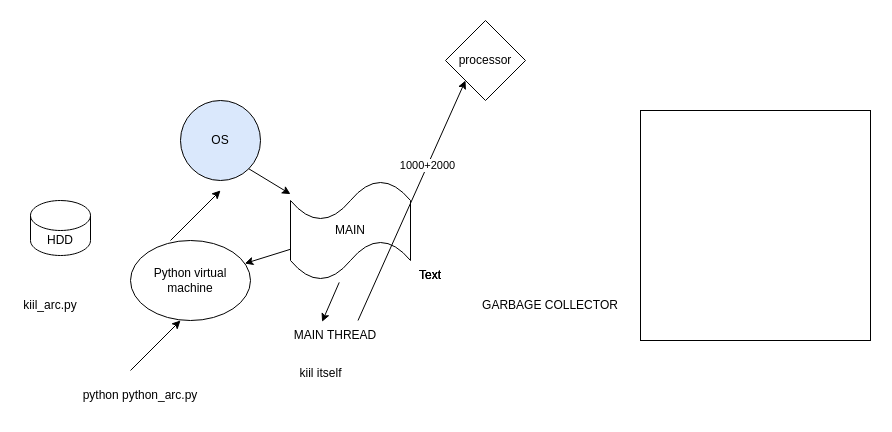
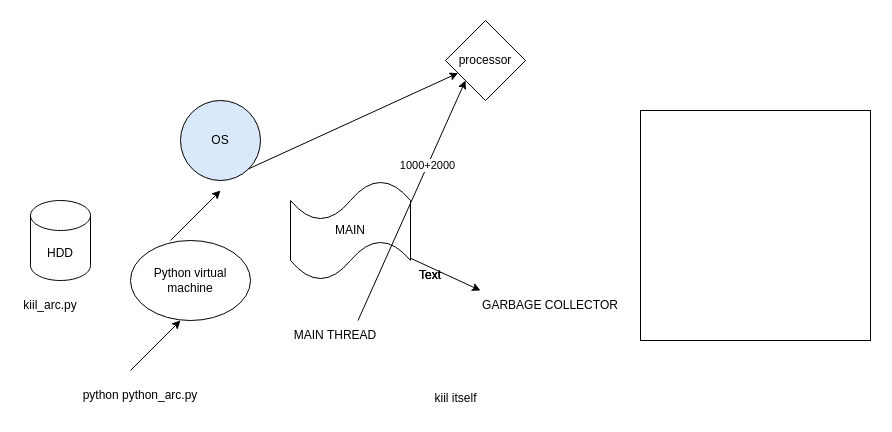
- <mxCell id="10" value="" style="endArrow=classic;html=1;rounded=0;exitX=1;exitY=1;exitDx=0;exitDy=0;" edge="1" parent="1" source="5" target="9"><mxGeometry width="50" height="50" relative="1" as="geometry"><mxPoint x="250" y="220" as="sourcePoint" /><mxPoint x="300" y="170" as="targetPoint" /></mxGeometry></mxCell>
+ <mxCell id="10" value="" style="endArrow=classic;html=1;rounded=0;exitX=1;exitY=1;exitDx=0;exitDy=0;" edge="1" parent="1" source="5" target="15"><mxGeometry width="50" height="50" relative="1" as="geometry"><mxPoint x="250" y="220" as="sourcePoint" /><mxPoint x="300" y="170" as="targetPoint" /></mxGeometry></mxCell>
- <mxCell id="2" value="HDD" style="shape=cylinder3;whiteSpace=wrap;html=1;boundedLbl=1;backgroundOutline=1;size=15;" vertex="1" parent="1"><mxGeometry x="30" y="200" width="60" height="55" as="geometry" /></mxCell>
+ <mxCell id="2" value="HDD" style="shape=cylinder3;whiteSpace=wrap;html=1;boundedLbl=1;backgroundOutline=1;size=15;" vertex="1" parent="1"><mxGeometry x="30" y="200" width="60" height="80" as="geometry" /></mxCell>
- <mxCell id="14" value="" style="endArrow=classic;html=1;rounded=0;" edge="1" parent="1" source="9" target="6"><mxGeometry width="50" height="50" relative="1" as="geometry"><mxPoint x="410" y="300" as="sourcePoint" /><mxPoint x="460" y="250" as="targetPoint" /></mxGeometry></mxCell>
+ <mxCell id="14" value="" style="endArrow=classic;html=1;rounded=0;entryX=0;entryY=0;entryDx=0;entryDy=0;" edge="1" parent="1" source="9" target="12"><mxGeometry width="50" height="50" relative="1" as="geometry"><mxPoint x="410" y="300" as="sourcePoint" /><mxPoint x="460" y="250" as="targetPoint" /></mxGeometry></mxCell>
- <mxCell id="13" value="" style="endArrow=classic;html=1;rounded=0;exitX=0.406;exitY=1.019;exitDx=0;exitDy=0;exitPerimeter=0;entryX=0.351;entryY=0.043;entryDx=0;entryDy=0;entryPerimeter=0;" edge="1" parent="1" source="9" target="11"><mxGeometry width="50" height="50" relative="1" as="geometry"><mxPoint x="410" y="300" as="sourcePoint" /><mxPoint x="460" y="250" as="targetPoint" /></mxGeometry></mxCell>
- <mxCell id="22" value="kiil itself" style="text;html=1;align=center;verticalAlign=middle;resizable=0;points=[];autosize=1;strokeColor=none;fillColor=none;" vertex="1" parent="1"><mxGeometry x="285" y="358" width="70" height="30" as="geometry" /></mxCell>
+ <mxCell id="22" value="kiil itself" style="text;html=1;align=center;verticalAlign=middle;resizable=0;points=[];autosize=1;strokeColor=none;fillColor=none;" vertex="1" parent="1"><mxGeometry x="420" y="383" width="70" height="30" as="geometry" /></mxCell>
